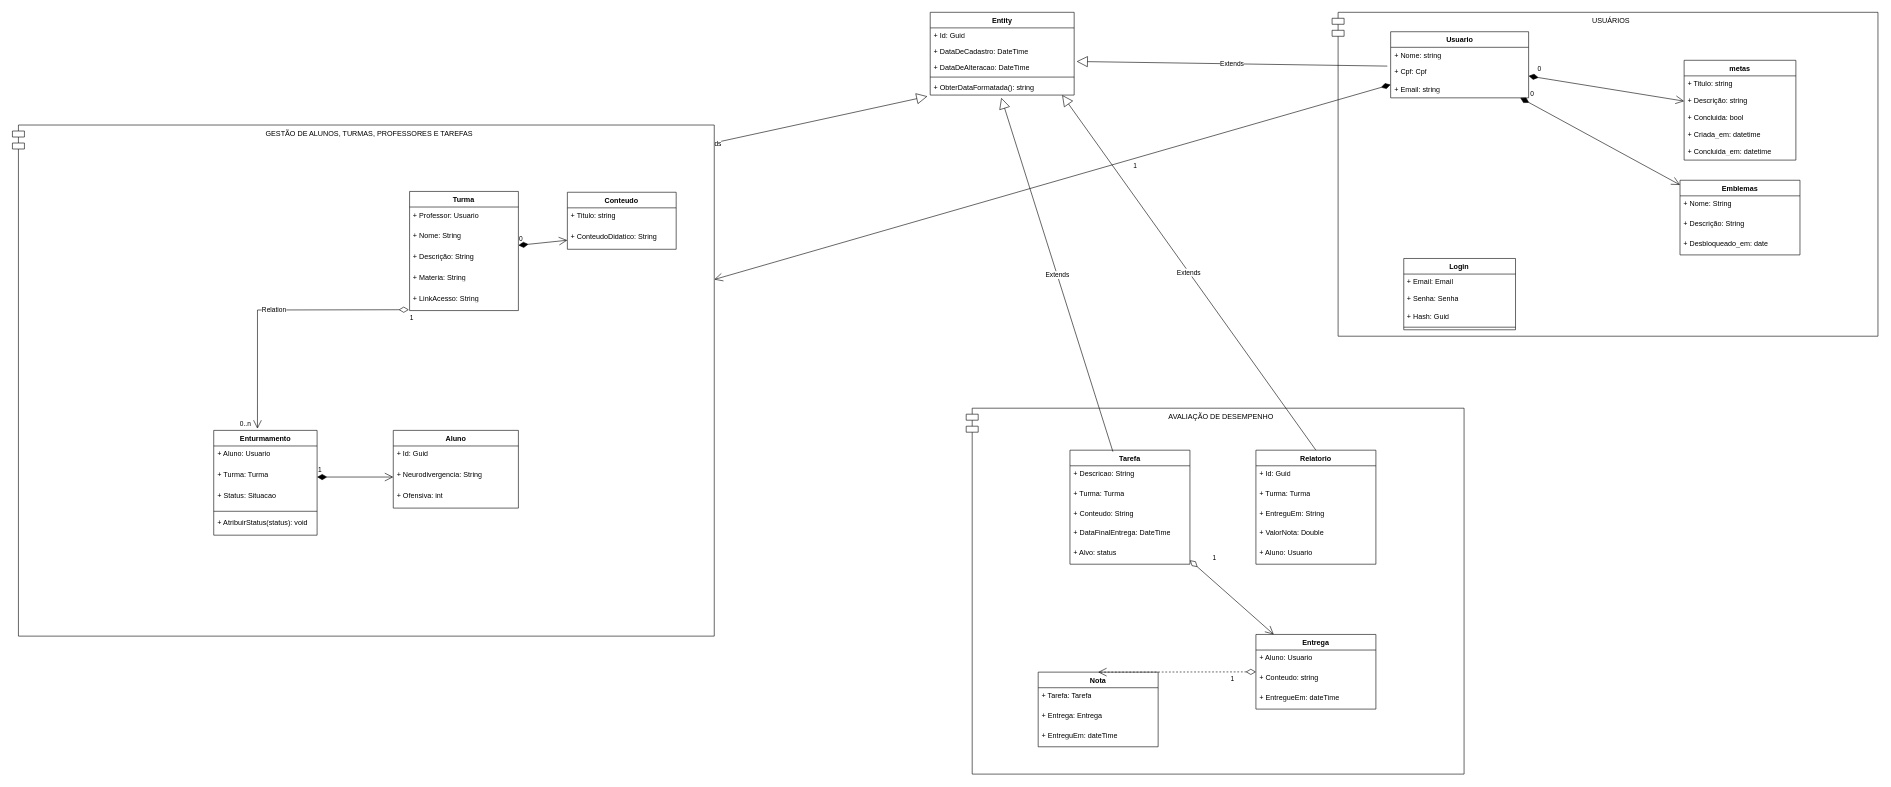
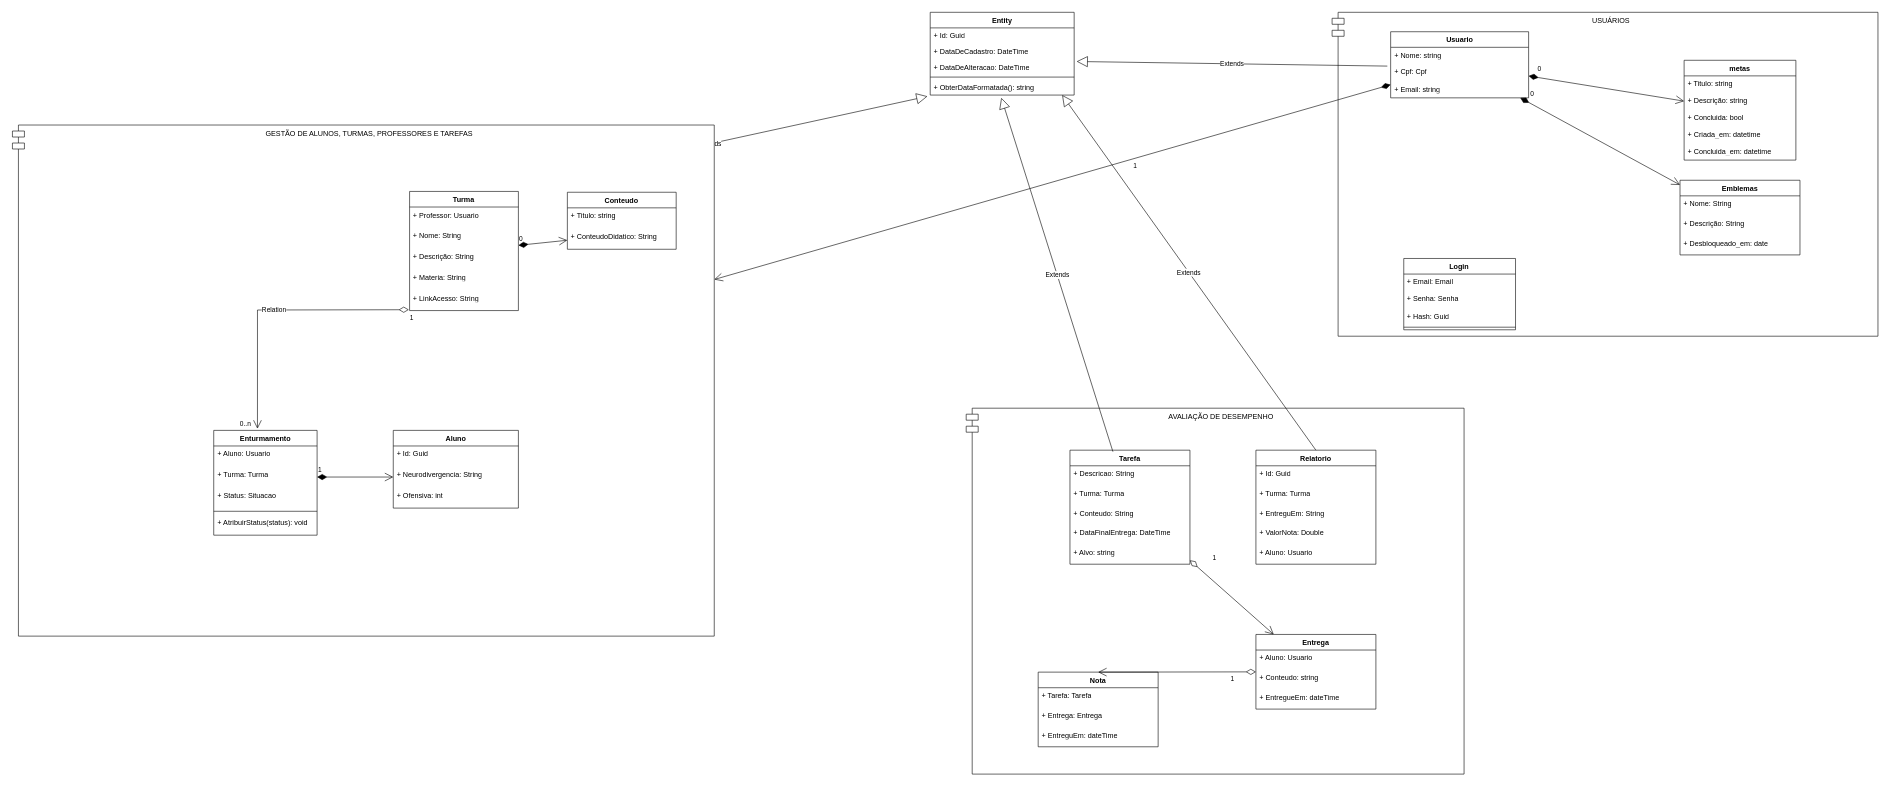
- <mxCell id="41" value="+ Alvo: status" style="text;strokeColor=none;fillColor=none;align=left;verticalAlign=top;spacingLeft=4;spacingRight=4;overflow=hidden;rotatable=0;points=[[0,0.5],[1,0.5]];portConstraint=eastwest;whiteSpace=wrap;html=1;" parent="36" vertex="1"><mxGeometry y="157.279" width="200" height="32.82" as="geometry" /></mxCell>
+ <mxCell id="41" value="+ Alvo: string" style="text;strokeColor=none;fillColor=none;align=left;verticalAlign=top;spacingLeft=4;spacingRight=4;overflow=hidden;rotatable=0;points=[[0,0.5],[1,0.5]];portConstraint=eastwest;whiteSpace=wrap;html=1;" parent="36" vertex="1"><mxGeometry y="157.279" width="200" height="32.82" as="geometry" /></mxCell>
- <mxCell id="46" value="1" style="endArrow=open;html=1;endSize=12;startArrow=diamondThin;startSize=14;startFill=0;align=left;verticalAlign=bottom;rounded=0;entryX=0.5;entryY=0;entryDx=0;entryDy=0;dashed=1;" parent="34" source="53" target="42" edge="1"><mxGeometry x="-0.668" y="20" relative="1" as="geometry"><mxPoint x="270" y="274.203" as="sourcePoint" /><mxPoint x="-62" y="154.918" as="targetPoint" /><mxPoint as="offset" /></mxGeometry></mxCell>
+ <mxCell id="46" value="1" style="endArrow=open;html=1;endSize=12;startArrow=diamondThin;startSize=14;startFill=0;align=left;verticalAlign=bottom;rounded=0;entryX=0.5;entryY=0;entryDx=0;entryDy=0;" parent="34" source="53" target="42" edge="1"><mxGeometry x="-0.668" y="20" relative="1" as="geometry"><mxPoint x="270" y="274.203" as="sourcePoint" /><mxPoint x="-62" y="154.918" as="targetPoint" /><mxPoint as="offset" /></mxGeometry></mxCell>
